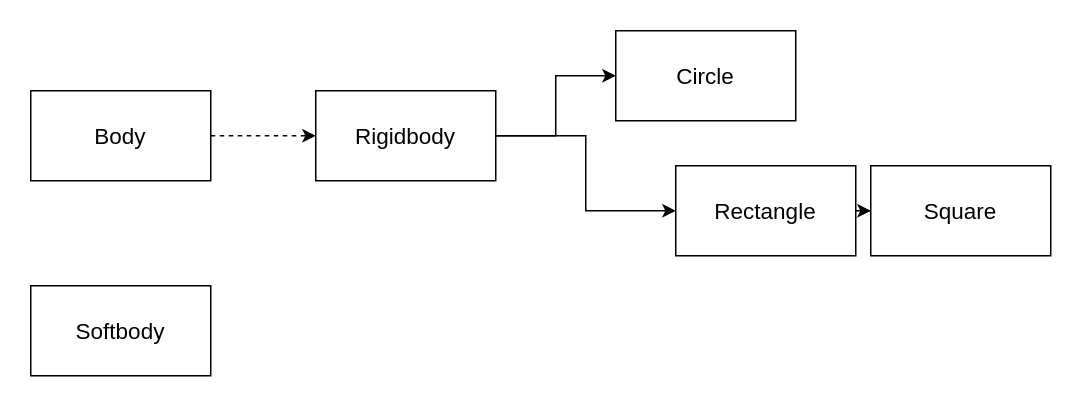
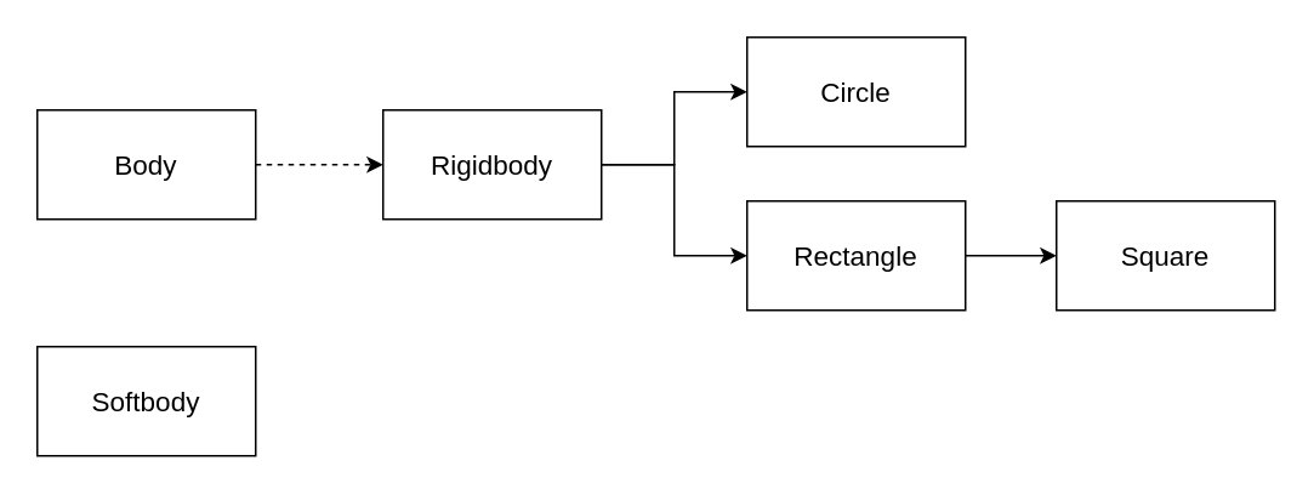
- <mxCell id="9" value="Rectangle" style="rounded=0;whiteSpace=wrap;html=1;fontSize=15;" parent="1" vertex="1"><mxGeometry x="450" y="110" width="120" height="60" as="geometry" /></mxCell>
+ <mxCell id="9" value="Rectangle" style="rounded=0;whiteSpace=wrap;html=1;fontSize=15;" parent="1" vertex="1"><mxGeometry x="410" y="110" width="120" height="60" as="geometry" /></mxCell>
